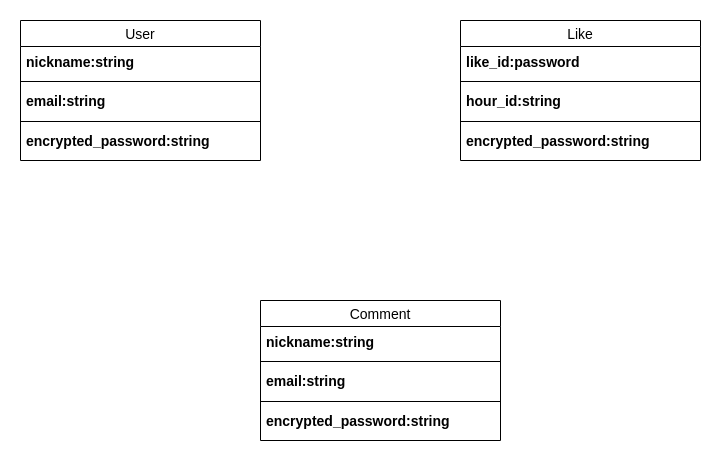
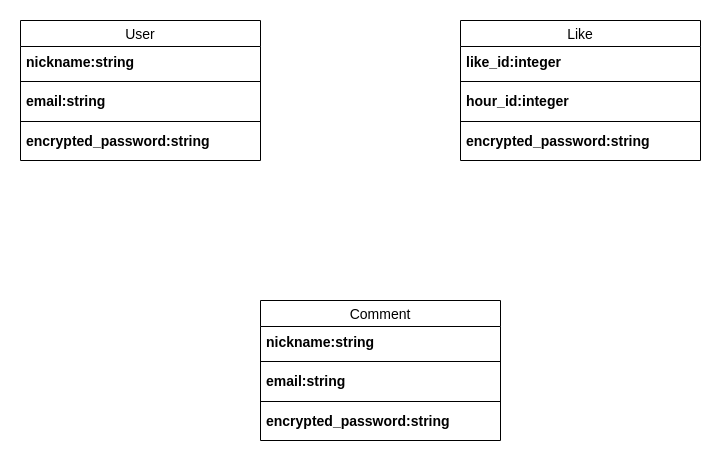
- <mxCell id="9" value="like_id:password" style="text;strokeColor=none;fillColor=none;spacingLeft=4;spacingRight=4;overflow=hidden;rotatable=0;points=[[0,0.5],[1,0.5]];portConstraint=eastwest;fontSize=14;verticalAlign=middle;align=left;fontStyle=1" vertex="1" parent="8"><mxGeometry y="26" width="240" height="30" as="geometry" /></mxCell>
+ <mxCell id="9" value="like_id:integer" style="text;strokeColor=none;fillColor=none;spacingLeft=4;spacingRight=4;overflow=hidden;rotatable=0;points=[[0,0.5],[1,0.5]];portConstraint=eastwest;fontSize=14;verticalAlign=middle;align=left;fontStyle=1" vertex="1" parent="8"><mxGeometry y="26" width="240" height="30" as="geometry" /></mxCell>
- <mxCell id="11" value="hour_id:string" style="text;strokeColor=none;fillColor=none;spacingLeft=4;spacingRight=4;overflow=hidden;rotatable=0;points=[[0,0.5],[1,0.5]];portConstraint=eastwest;fontSize=14;fontStyle=1" vertex="1" parent="8"><mxGeometry y="66" width="240" height="30" as="geometry" /></mxCell>
+ <mxCell id="11" value="hour_id:integer" style="text;strokeColor=none;fillColor=none;spacingLeft=4;spacingRight=4;overflow=hidden;rotatable=0;points=[[0,0.5],[1,0.5]];portConstraint=eastwest;fontSize=14;fontStyle=1" vertex="1" parent="8"><mxGeometry y="66" width="240" height="30" as="geometry" /></mxCell>
